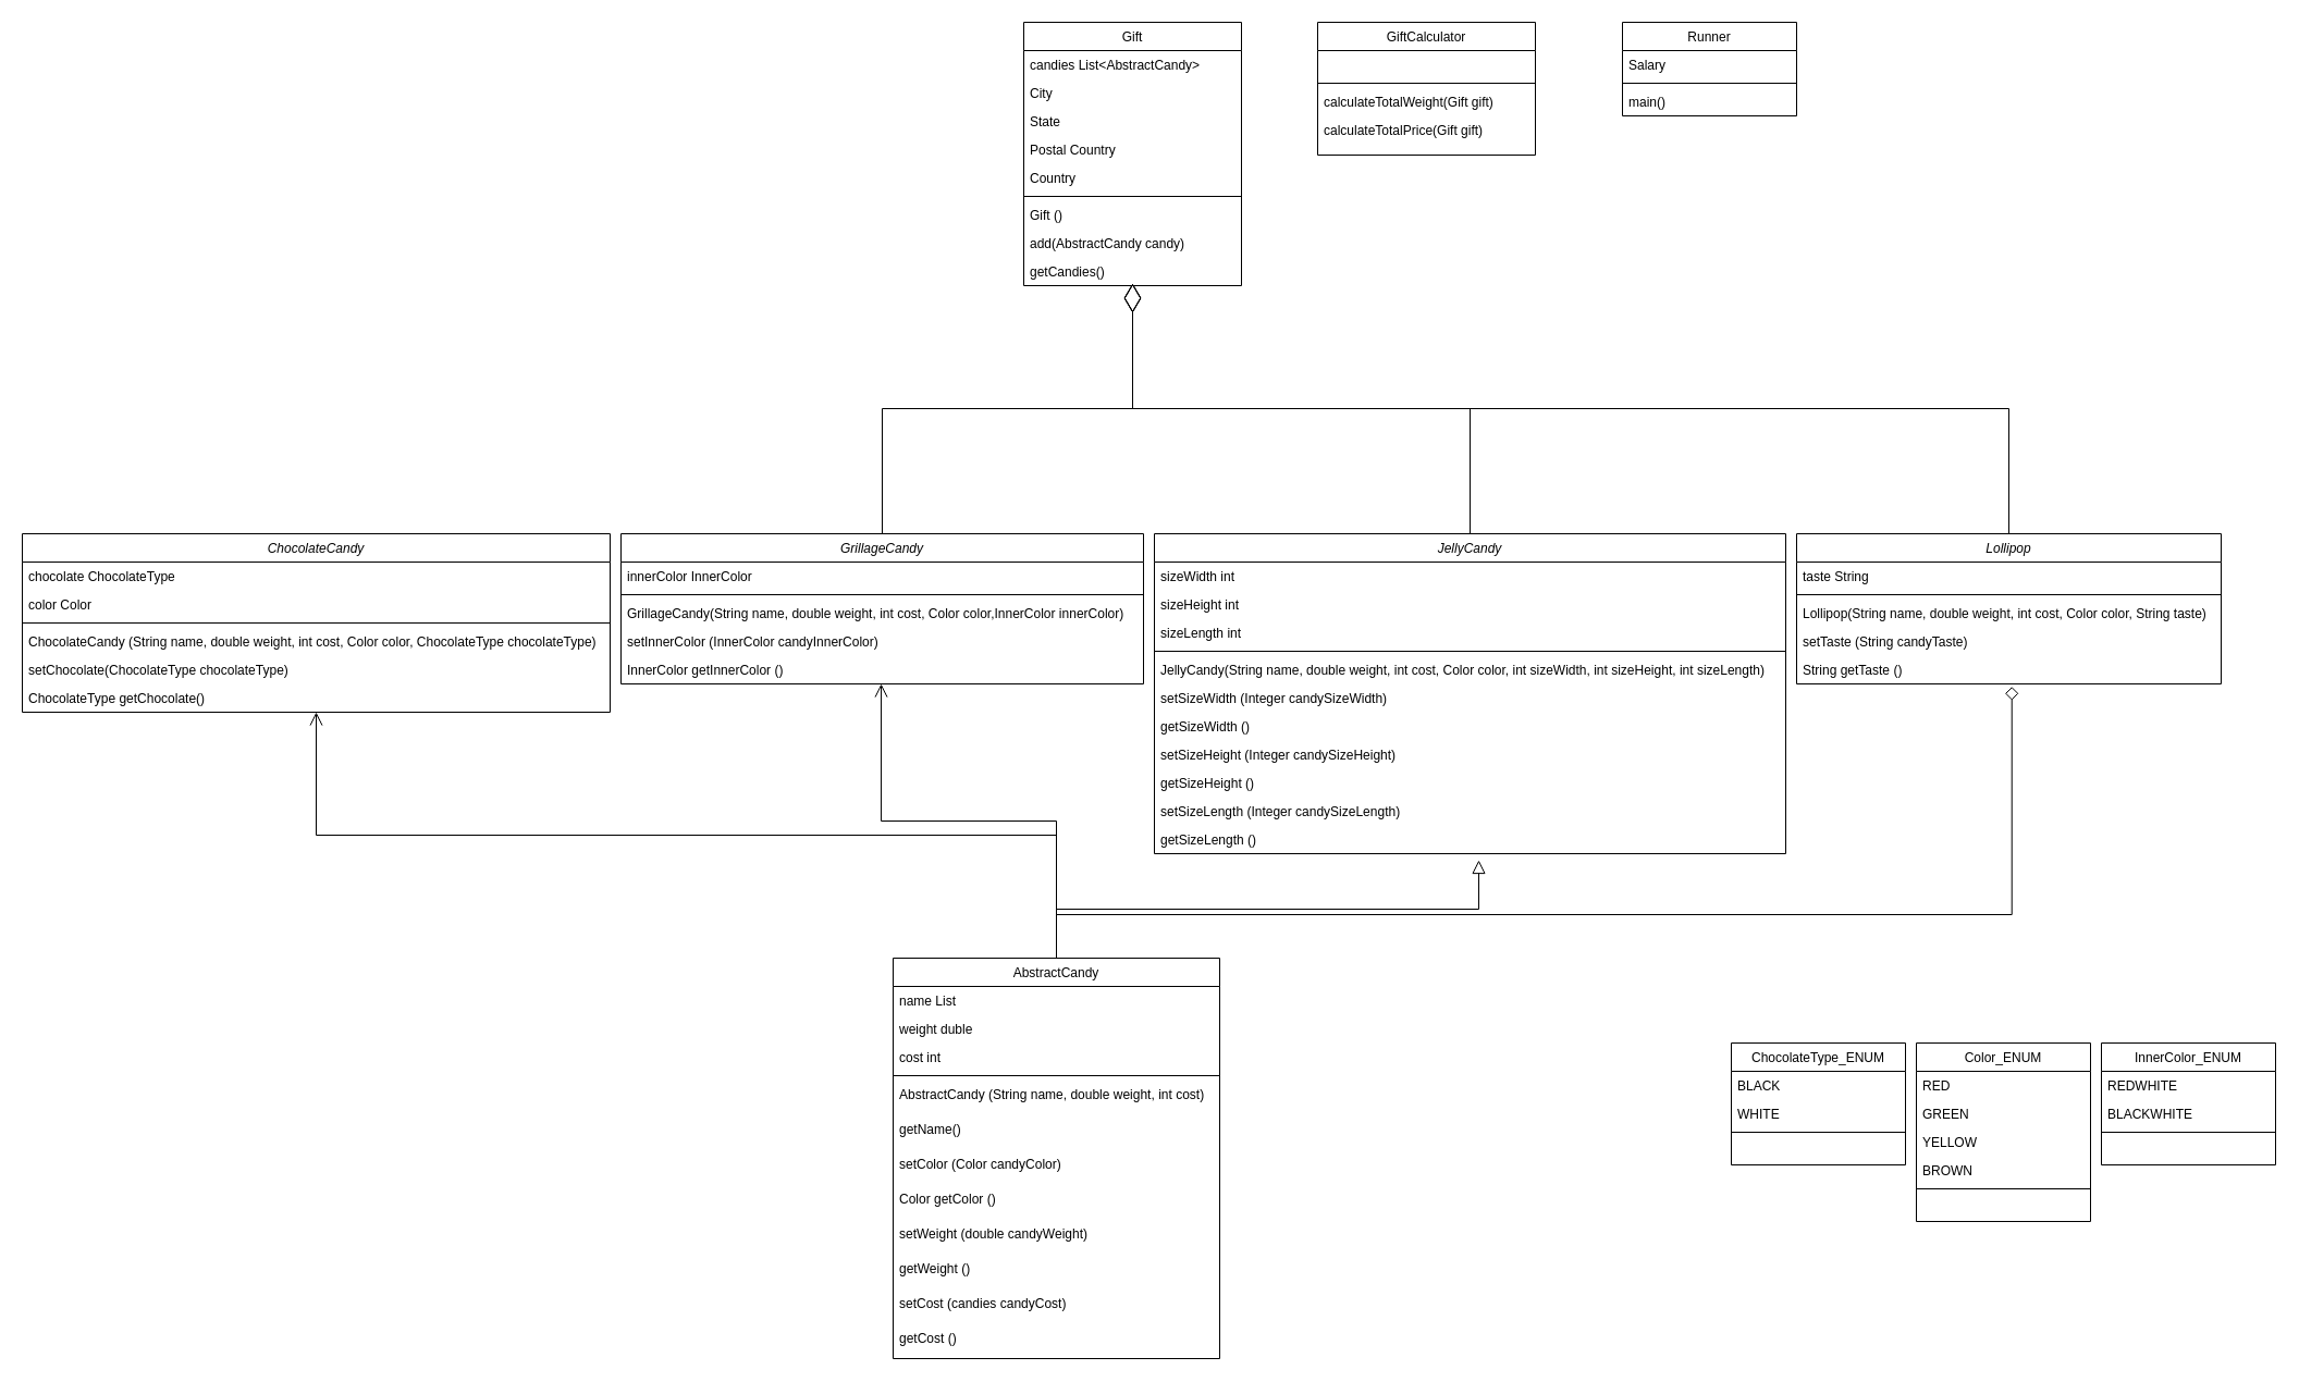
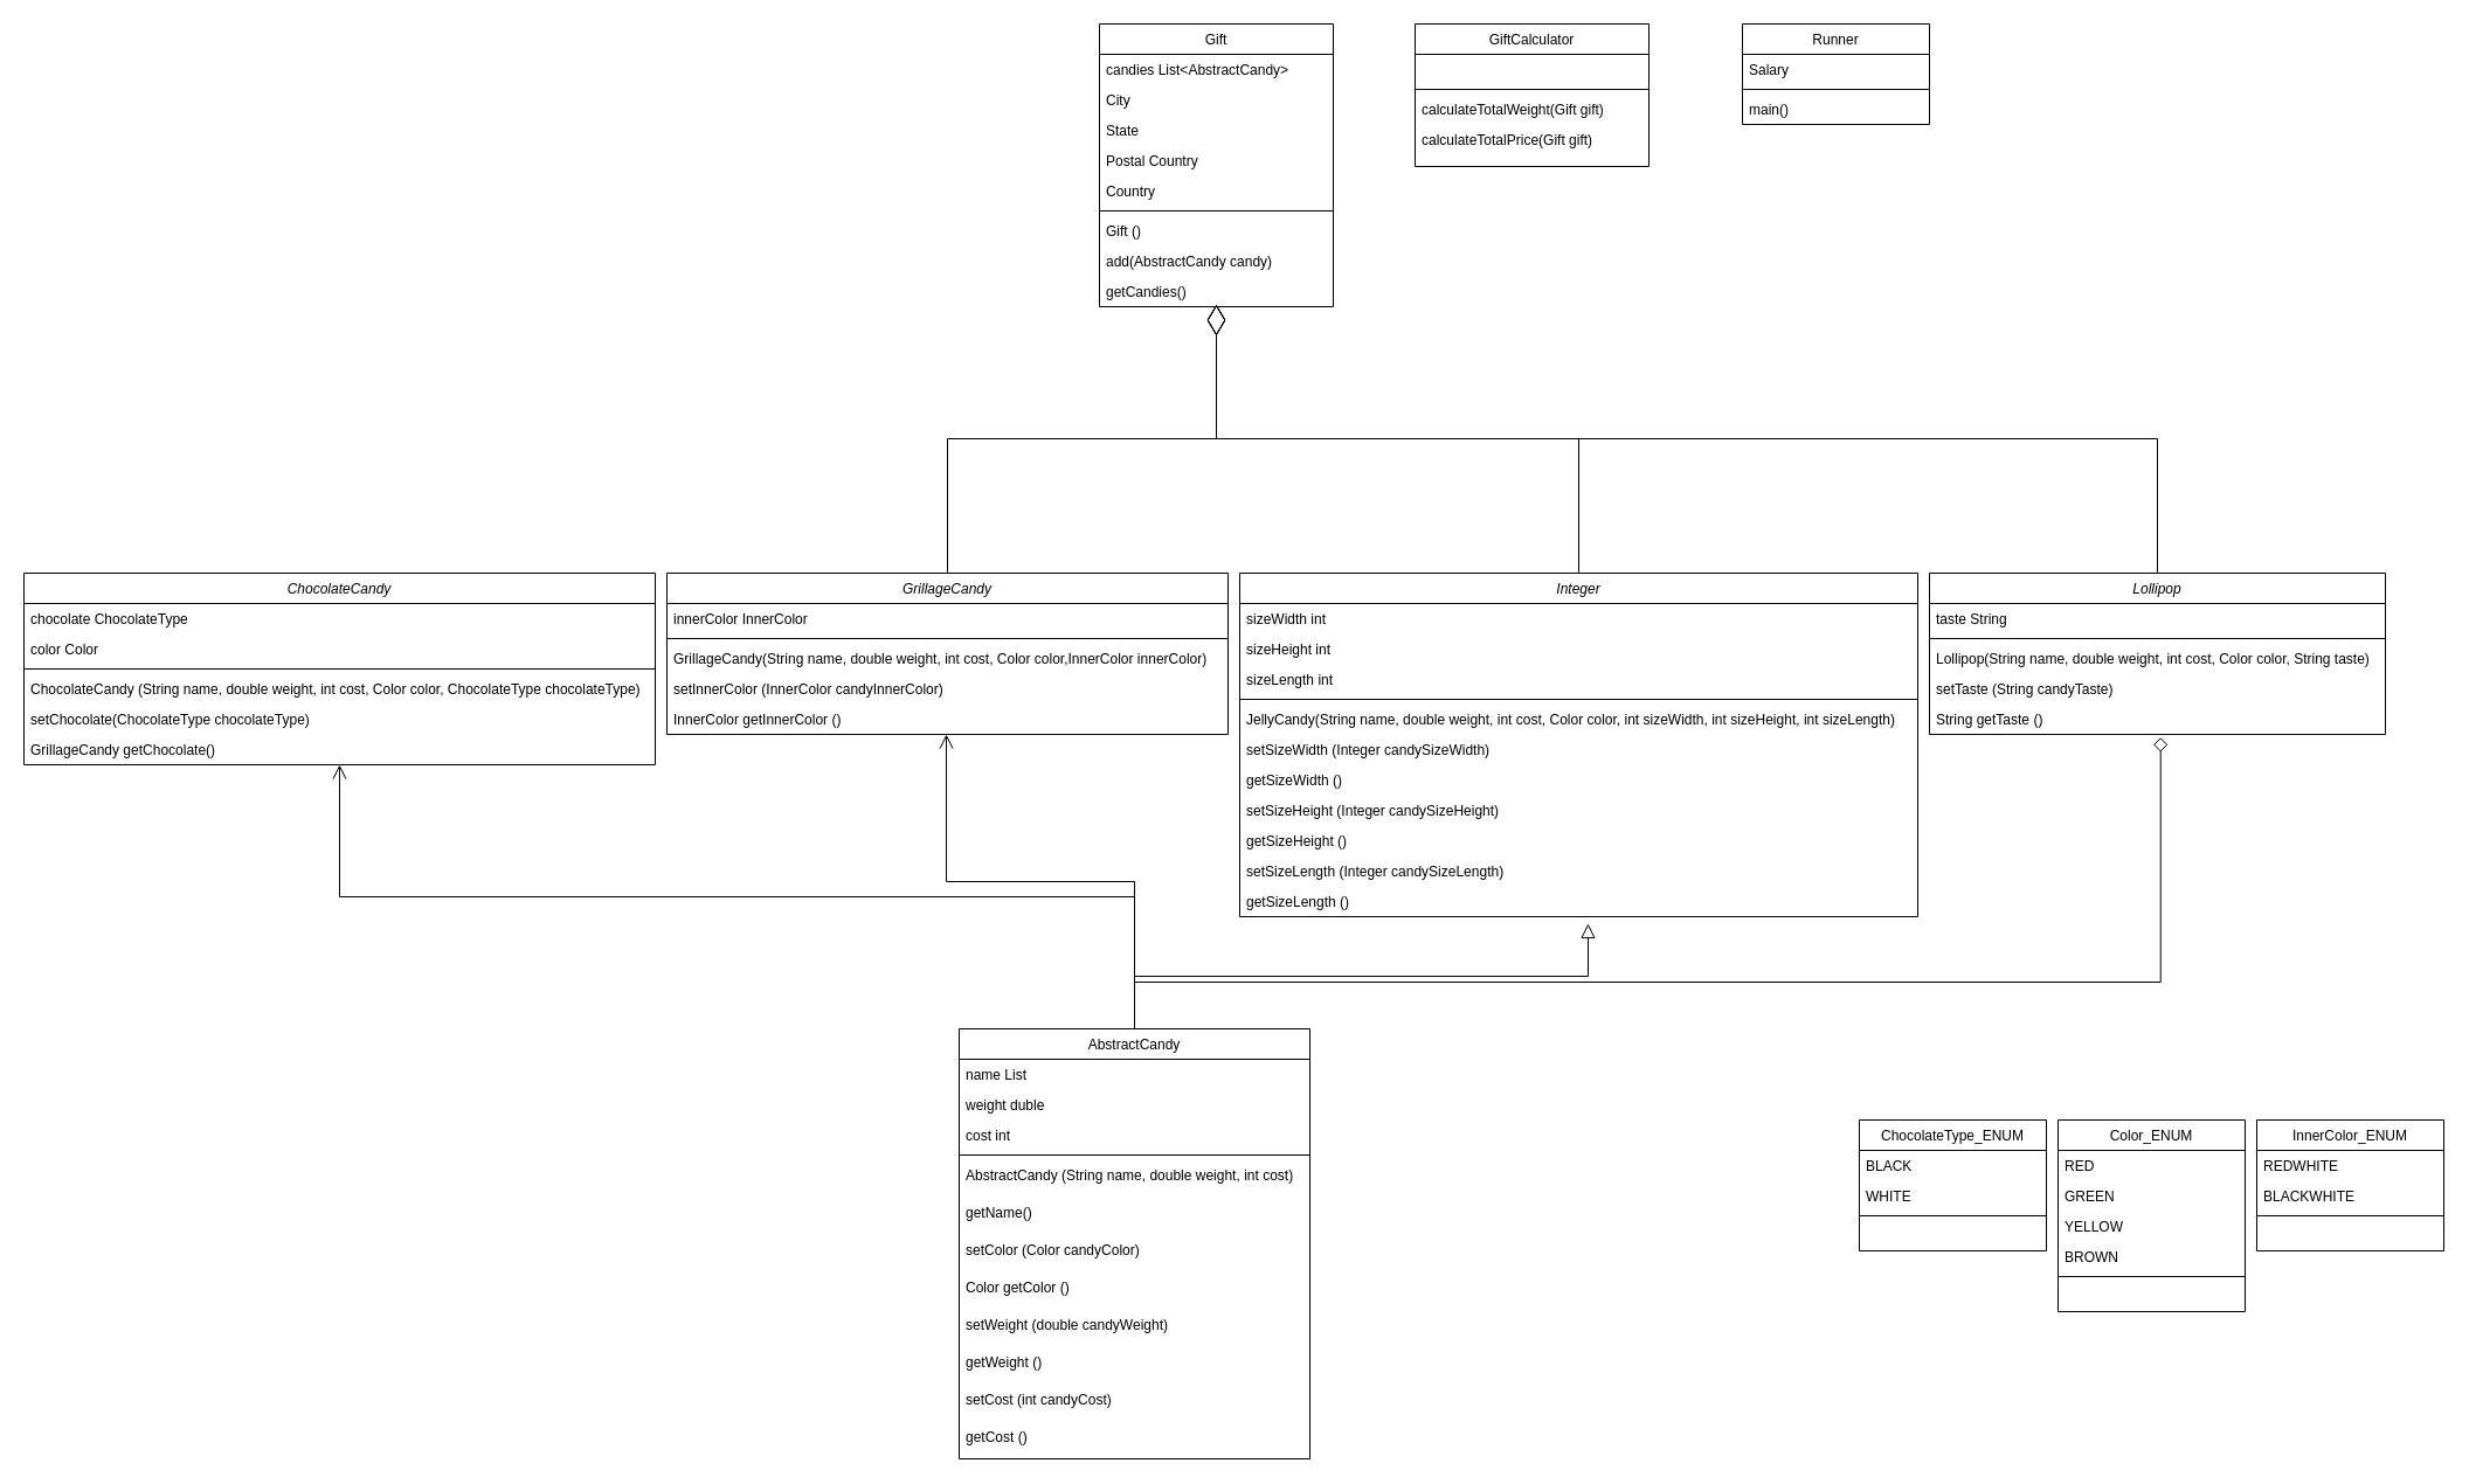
- <mxCell id="44" value="JellyCandy" style="swimlane;fontStyle=2;align=center;verticalAlign=top;childLayout=stackLayout;horizontal=1;startSize=26;horizontalStack=0;resizeParent=1;resizeLast=0;collapsible=1;marginBottom=0;rounded=0;shadow=0;strokeWidth=1;" vertex="1" parent="1"><mxGeometry x="1060" y="490" width="580" height="294" as="geometry"><mxRectangle x="230" y="140" width="160" height="26" as="alternateBounds" /></mxGeometry></mxCell>
+ <mxCell id="44" value="Integer" style="swimlane;fontStyle=2;align=center;verticalAlign=top;childLayout=stackLayout;horizontal=1;startSize=26;horizontalStack=0;resizeParent=1;resizeLast=0;collapsible=1;marginBottom=0;rounded=0;shadow=0;strokeWidth=1;" vertex="1" parent="1"><mxGeometry x="1060" y="490" width="580" height="294" as="geometry"><mxRectangle x="230" y="140" width="160" height="26" as="alternateBounds" /></mxGeometry></mxCell>
- <mxCell id="8" value="ChocolateType getChocolate()" style="text;align=left;verticalAlign=top;spacingLeft=4;spacingRight=4;overflow=hidden;rotatable=0;points=[[0,0.5],[1,0.5]];portConstraint=eastwest;" vertex="1" parent="2"><mxGeometry y="138" width="540" height="26" as="geometry" /></mxCell>
+ <mxCell id="8" value="GrillageCandy getChocolate()" style="text;align=left;verticalAlign=top;spacingLeft=4;spacingRight=4;overflow=hidden;rotatable=0;points=[[0,0.5],[1,0.5]];portConstraint=eastwest;" vertex="1" parent="2"><mxGeometry y="138" width="540" height="26" as="geometry" /></mxCell>
- <mxCell id="20" value="setCost (candies candyCost)" style="text;align=left;verticalAlign=top;spacingLeft=4;spacingRight=4;overflow=hidden;rotatable=0;points=[[0,0.5],[1,0.5]];portConstraint=eastwest;" vertex="1" parent="9"><mxGeometry y="304" width="300" height="32" as="geometry" /></mxCell>
+ <mxCell id="20" value="setCost (int candyCost)" style="text;align=left;verticalAlign=top;spacingLeft=4;spacingRight=4;overflow=hidden;rotatable=0;points=[[0,0.5],[1,0.5]];portConstraint=eastwest;" vertex="1" parent="9"><mxGeometry y="304" width="300" height="32" as="geometry" /></mxCell>
